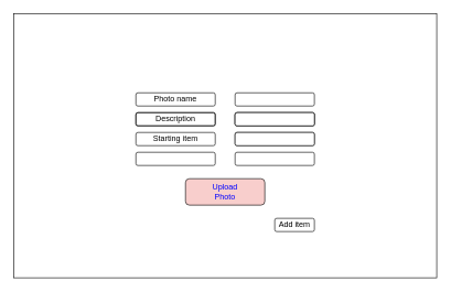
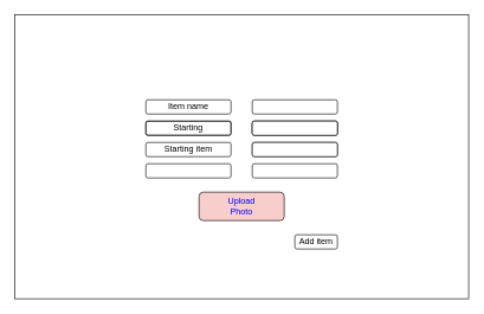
- <mxCell id="8" value="Photo name" style="rounded=1;whiteSpace=wrap;html=1;fillColor=none;" vertex="1" parent="1"><mxGeometry x="205" y="140" width="120" height="20" as="geometry" /></mxCell>
+ <mxCell id="8" value="Item name" style="rounded=1;whiteSpace=wrap;html=1;fillColor=none;" vertex="1" parent="1"><mxGeometry x="205" y="140" width="120" height="20" as="geometry" /></mxCell>
- <mxCell id="9" value="Description" style="rounded=1;whiteSpace=wrap;html=1;fillColor=none;" vertex="1" parent="1"><mxGeometry x="205" y="170" width="120" height="20" as="geometry" /></mxCell>
+ <mxCell id="9" value="Starting" style="rounded=1;whiteSpace=wrap;html=1;fillColor=none;" vertex="1" parent="1"><mxGeometry x="205" y="170" width="120" height="20" as="geometry" /></mxCell>
